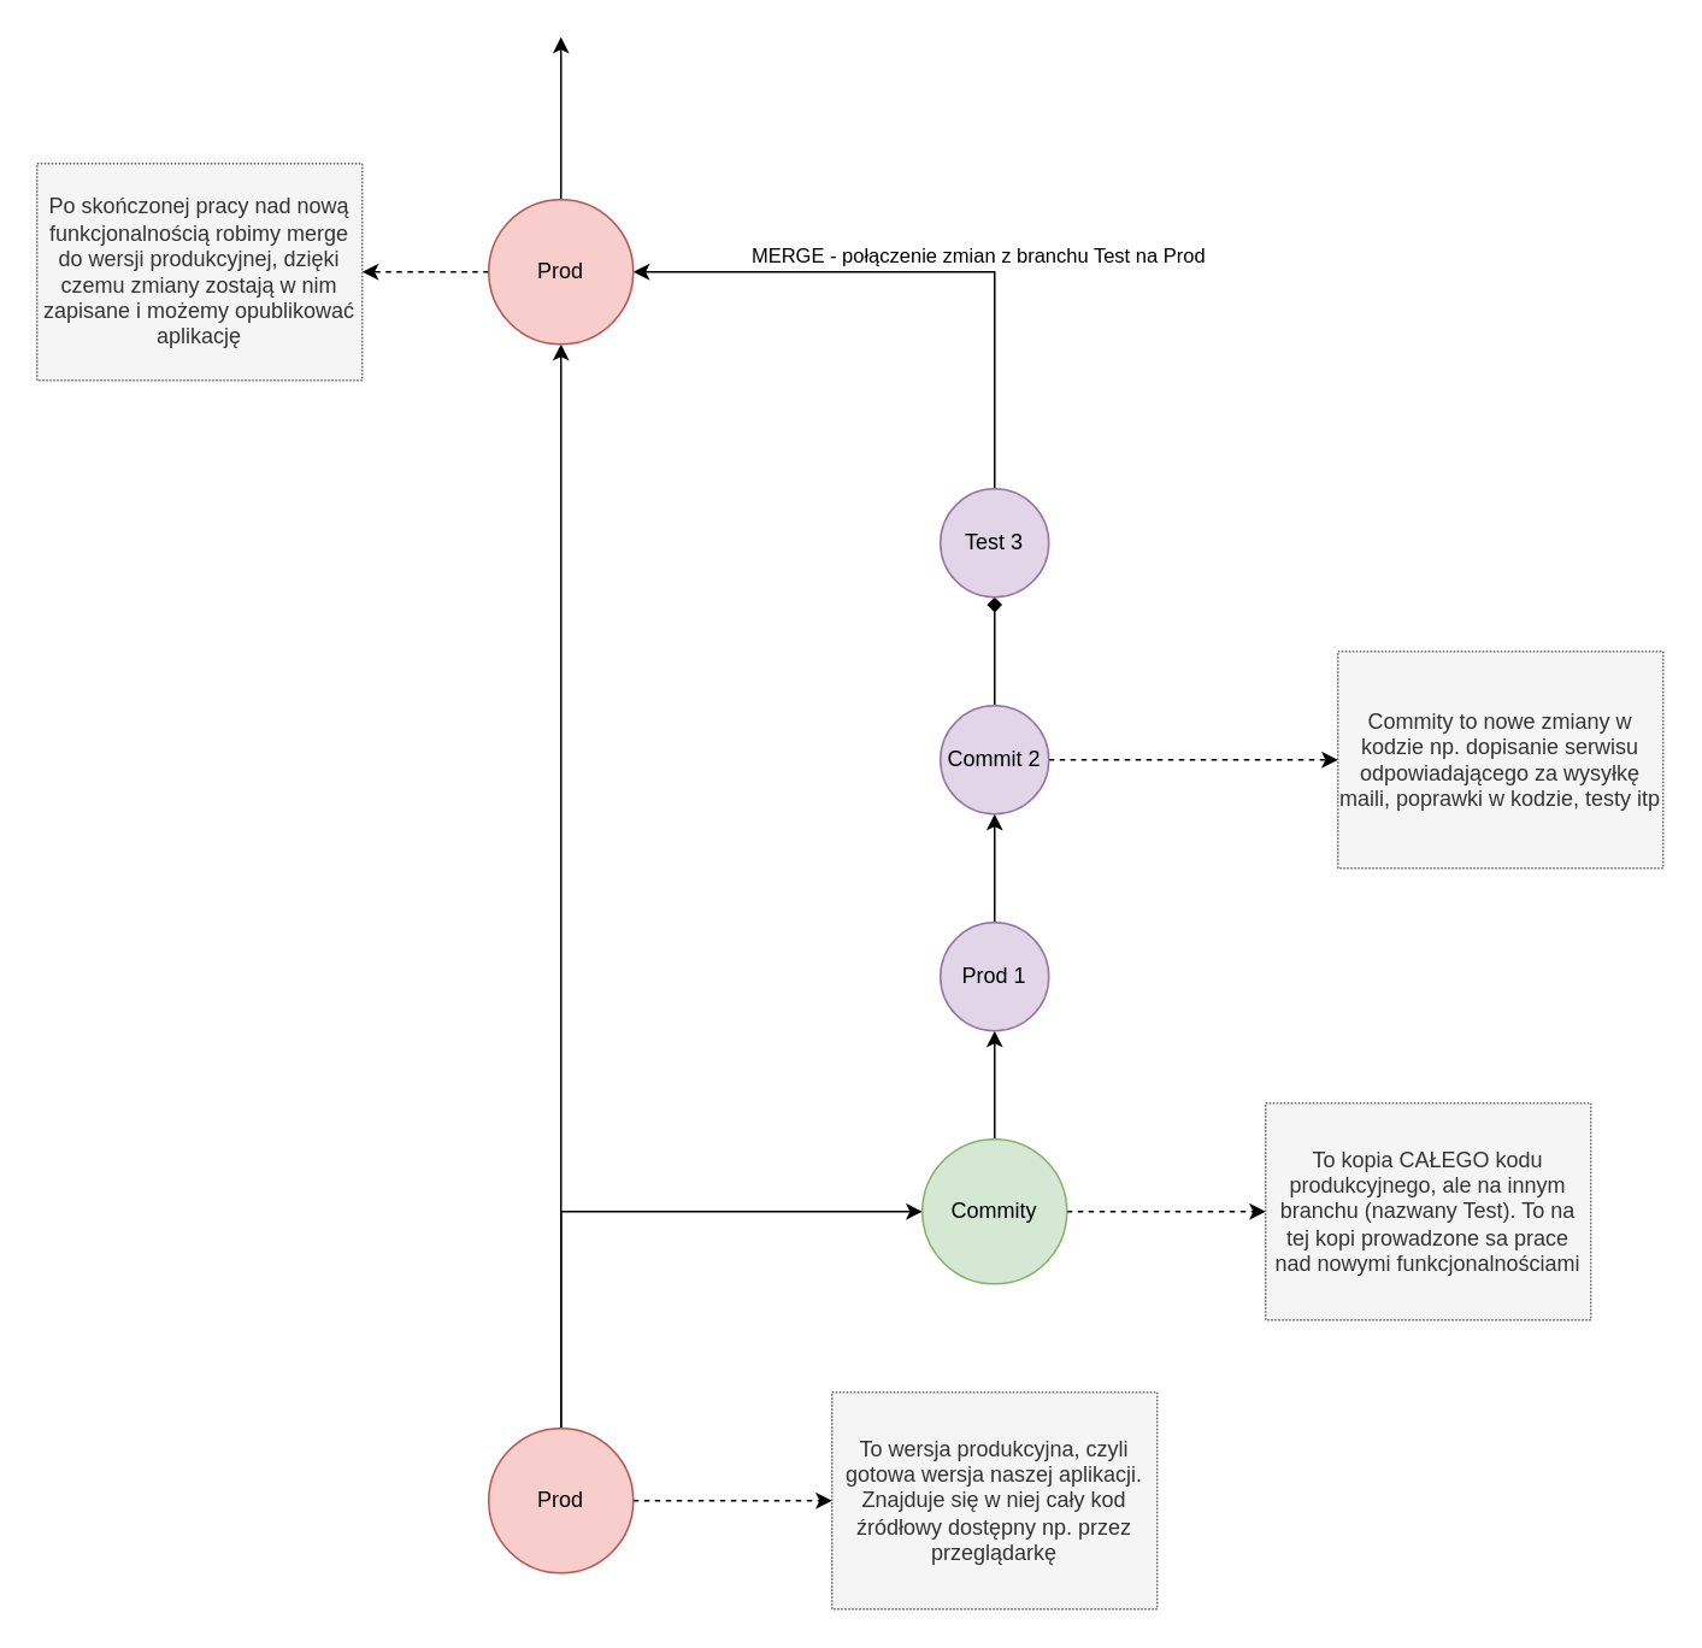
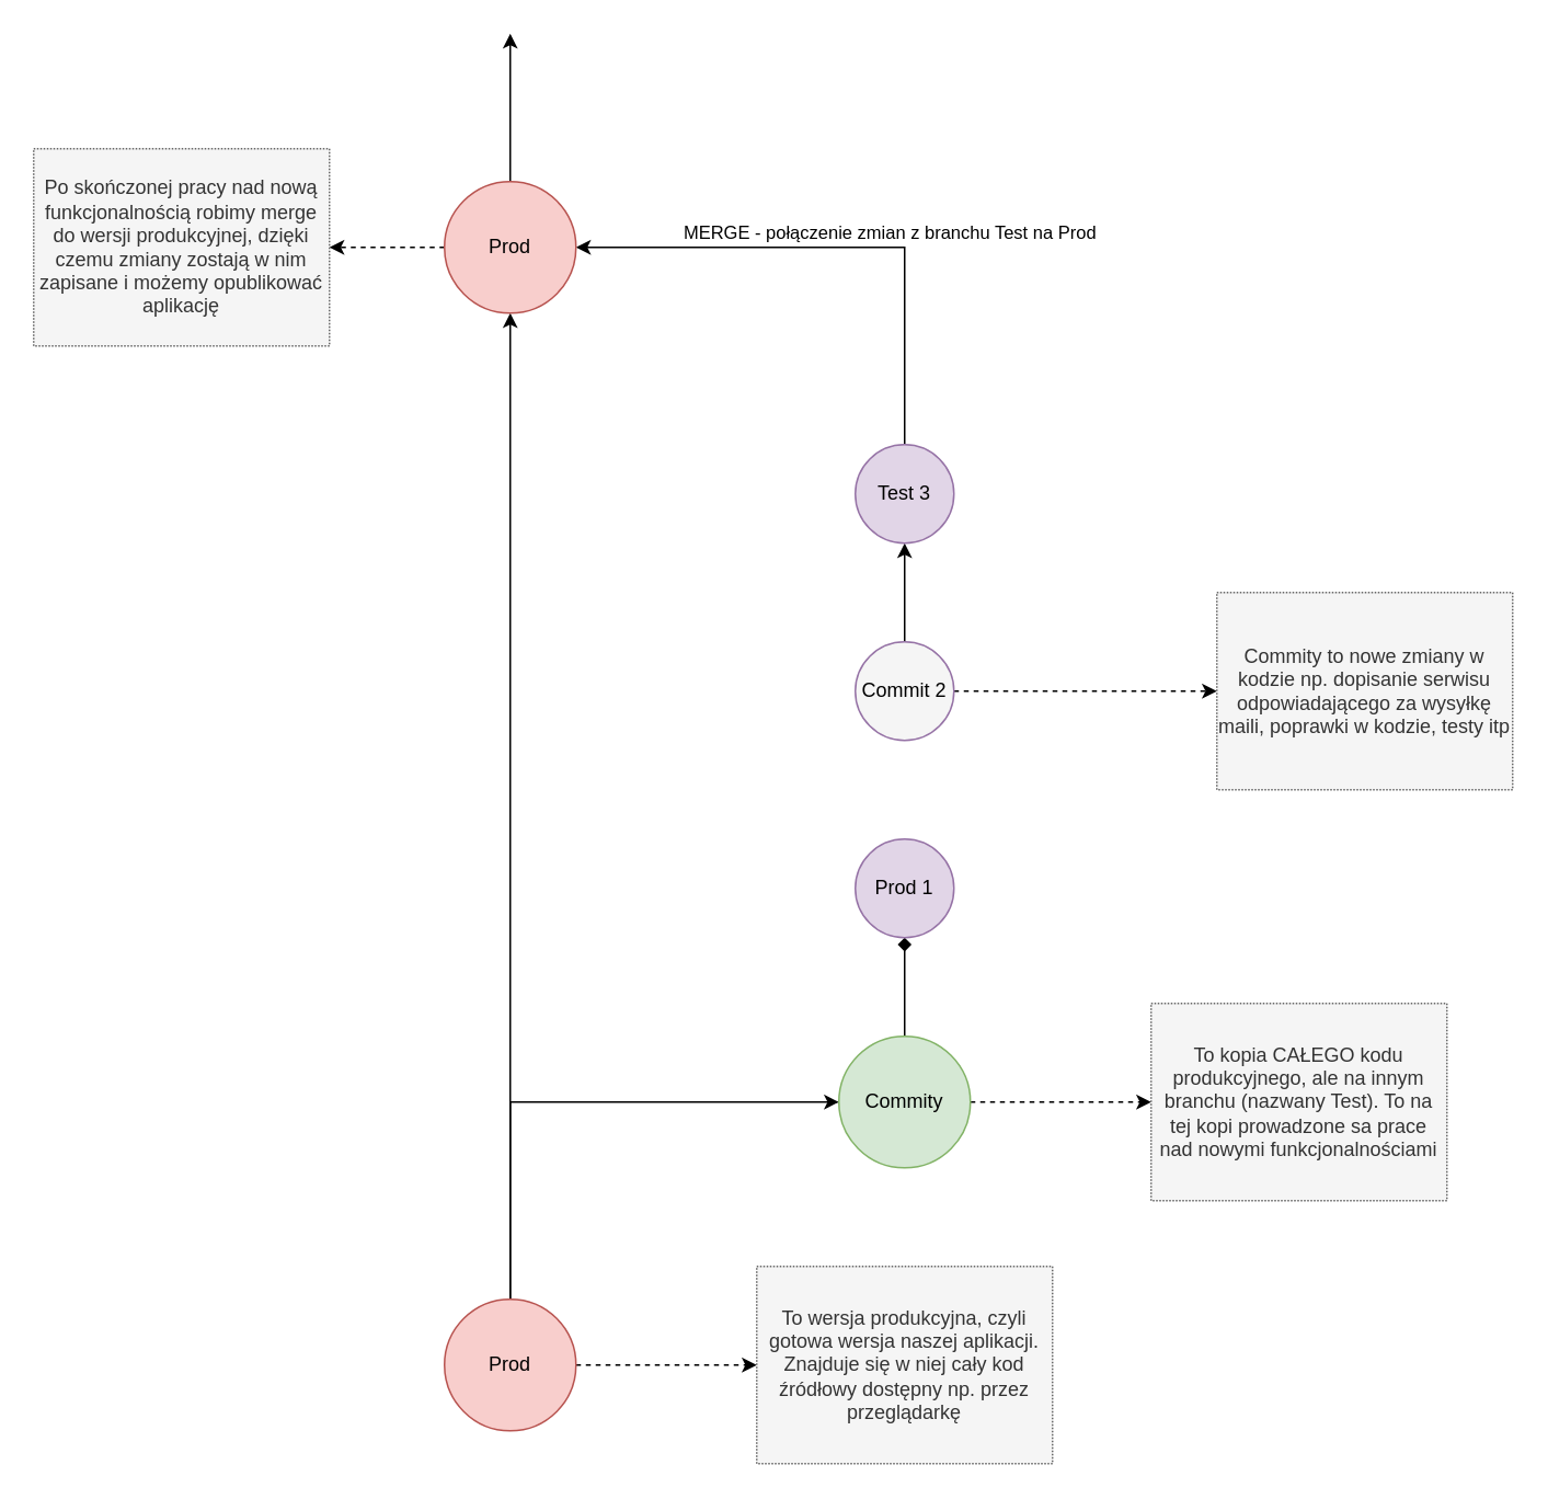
- <mxCell id="13" style="edgeStyle=orthogonalEdgeStyle;rounded=0;orthogonalLoop=1;jettySize=auto;html=1;endArrow=diamond;" edge="1" parent="1" source="15" target="18"><mxGeometry relative="1" as="geometry" /></mxCell>
+ <mxCell id="13" style="edgeStyle=orthogonalEdgeStyle;rounded=0;orthogonalLoop=1;jettySize=auto;html=1;" edge="1" parent="1" source="15" target="18"><mxGeometry relative="1" as="geometry" /></mxCell>
- <mxCell id="15" value="&lt;div&gt;Commit 2&lt;/div&gt;" style="ellipse;whiteSpace=wrap;html=1;fillColor=#e1d5e7;strokeColor=#9673a6;" vertex="1" parent="1"><mxGeometry x="520" y="390" width="60" height="60" as="geometry" /></mxCell>
+ <mxCell id="15" value="&lt;div&gt;Commit 2&lt;/div&gt;" style="ellipse;whiteSpace=wrap;html=1;fillColor=#f5f5f5;strokeColor=#9673a6;" vertex="1" parent="1"><mxGeometry x="520" y="390" width="60" height="60" as="geometry" /></mxCell>
- <mxCell id="11" style="edgeStyle=orthogonalEdgeStyle;rounded=0;orthogonalLoop=1;jettySize=auto;html=1;" edge="1" parent="1" source="12" target="15"><mxGeometry relative="1" as="geometry" /></mxCell>
- <mxCell id="7" style="edgeStyle=orthogonalEdgeStyle;rounded=0;orthogonalLoop=1;jettySize=auto;html=1;entryX=0.5;entryY=1;entryDx=0;entryDy=0;" edge="1" parent="1" source="8" target="12"><mxGeometry relative="1" as="geometry" /></mxCell>
+ <mxCell id="7" style="edgeStyle=orthogonalEdgeStyle;rounded=0;orthogonalLoop=1;jettySize=auto;html=1;entryX=0.5;entryY=1;entryDx=0;entryDy=0;endArrow=diamond;" edge="1" parent="1" source="8" target="12"><mxGeometry relative="1" as="geometry" /></mxCell>
